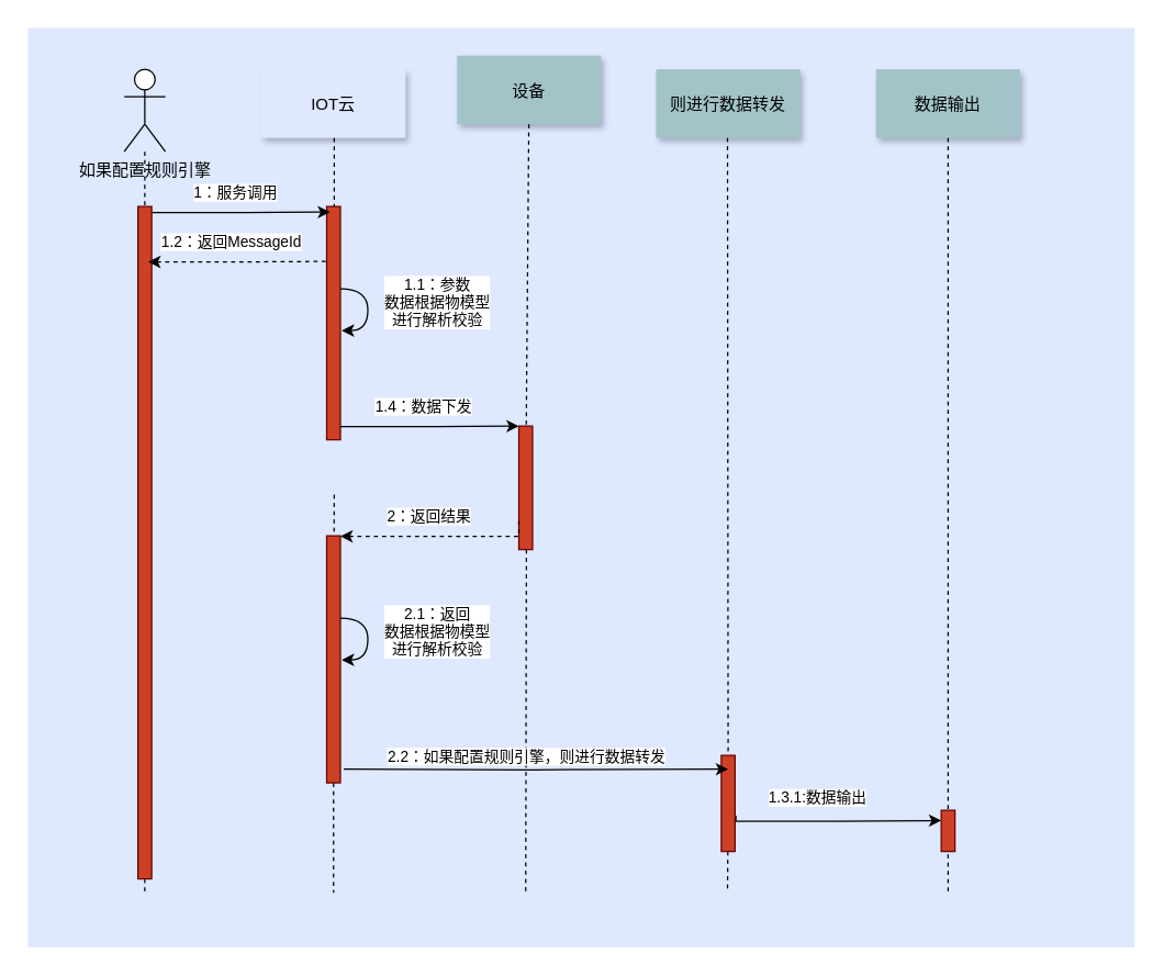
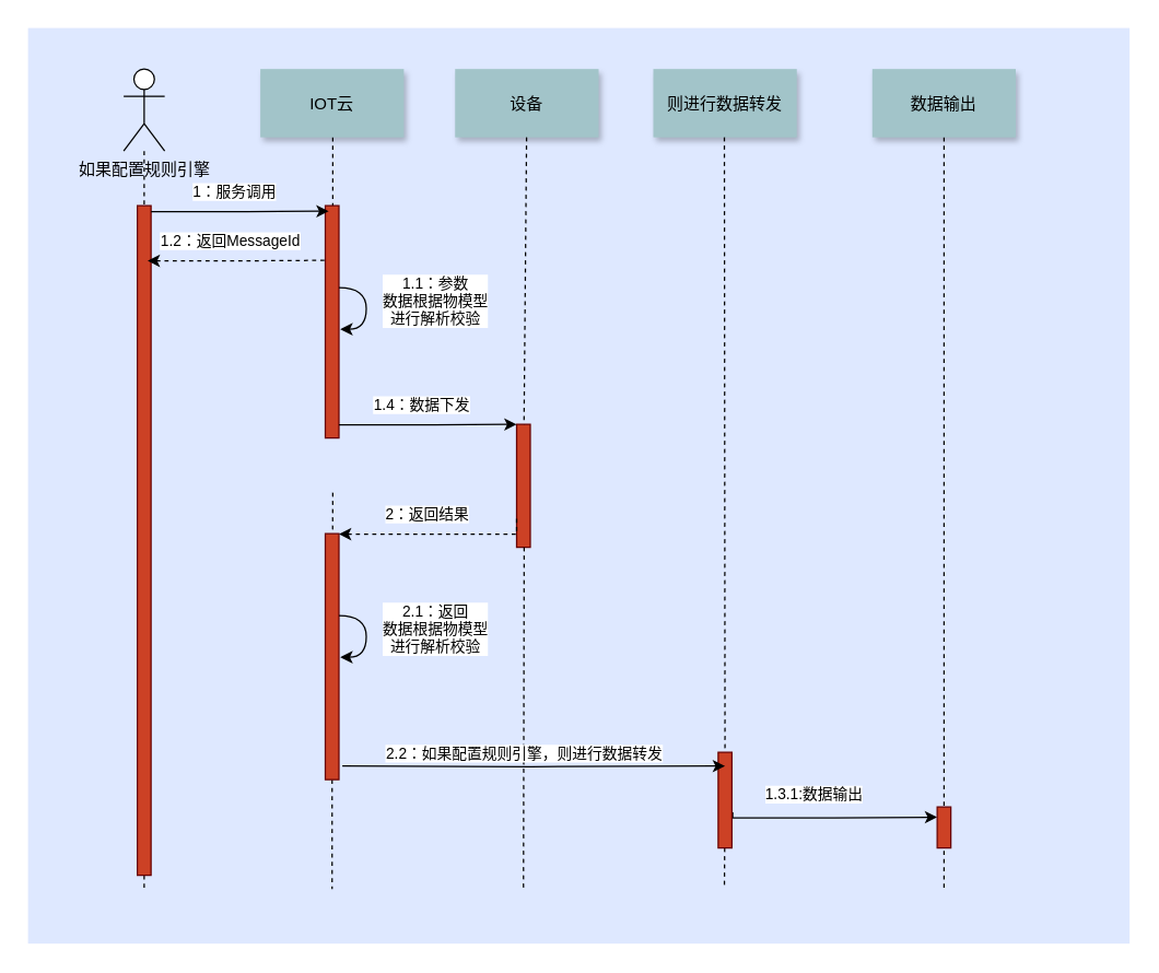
- <mxCell id="5" value="设备" style="shadow=1;fillColor=#A2C4C9;strokeColor=none" vertex="1" parent="1"><mxGeometry x="332.5" y="40" width="105" height="50" as="geometry" /></mxCell>
+ <mxCell id="5" value="设备" style="shadow=1;fillColor=#A2C4C9;strokeColor=none" vertex="1" parent="1"><mxGeometry x="332.5" y="50" width="105" height="50" as="geometry" /></mxCell>
- <mxCell id="3" value="IOT云" style="shadow=1;fillColor=#dee8ff;strokeColor=none;" vertex="1" parent="1"><mxGeometry x="190" y="50" width="105" height="50" as="geometry" /></mxCell>
+ <mxCell id="3" value="IOT云" style="shadow=1;fillColor=#A2C4C9;strokeColor=none" vertex="1" parent="1"><mxGeometry x="190" y="50" width="105" height="50" as="geometry" /></mxCell>
